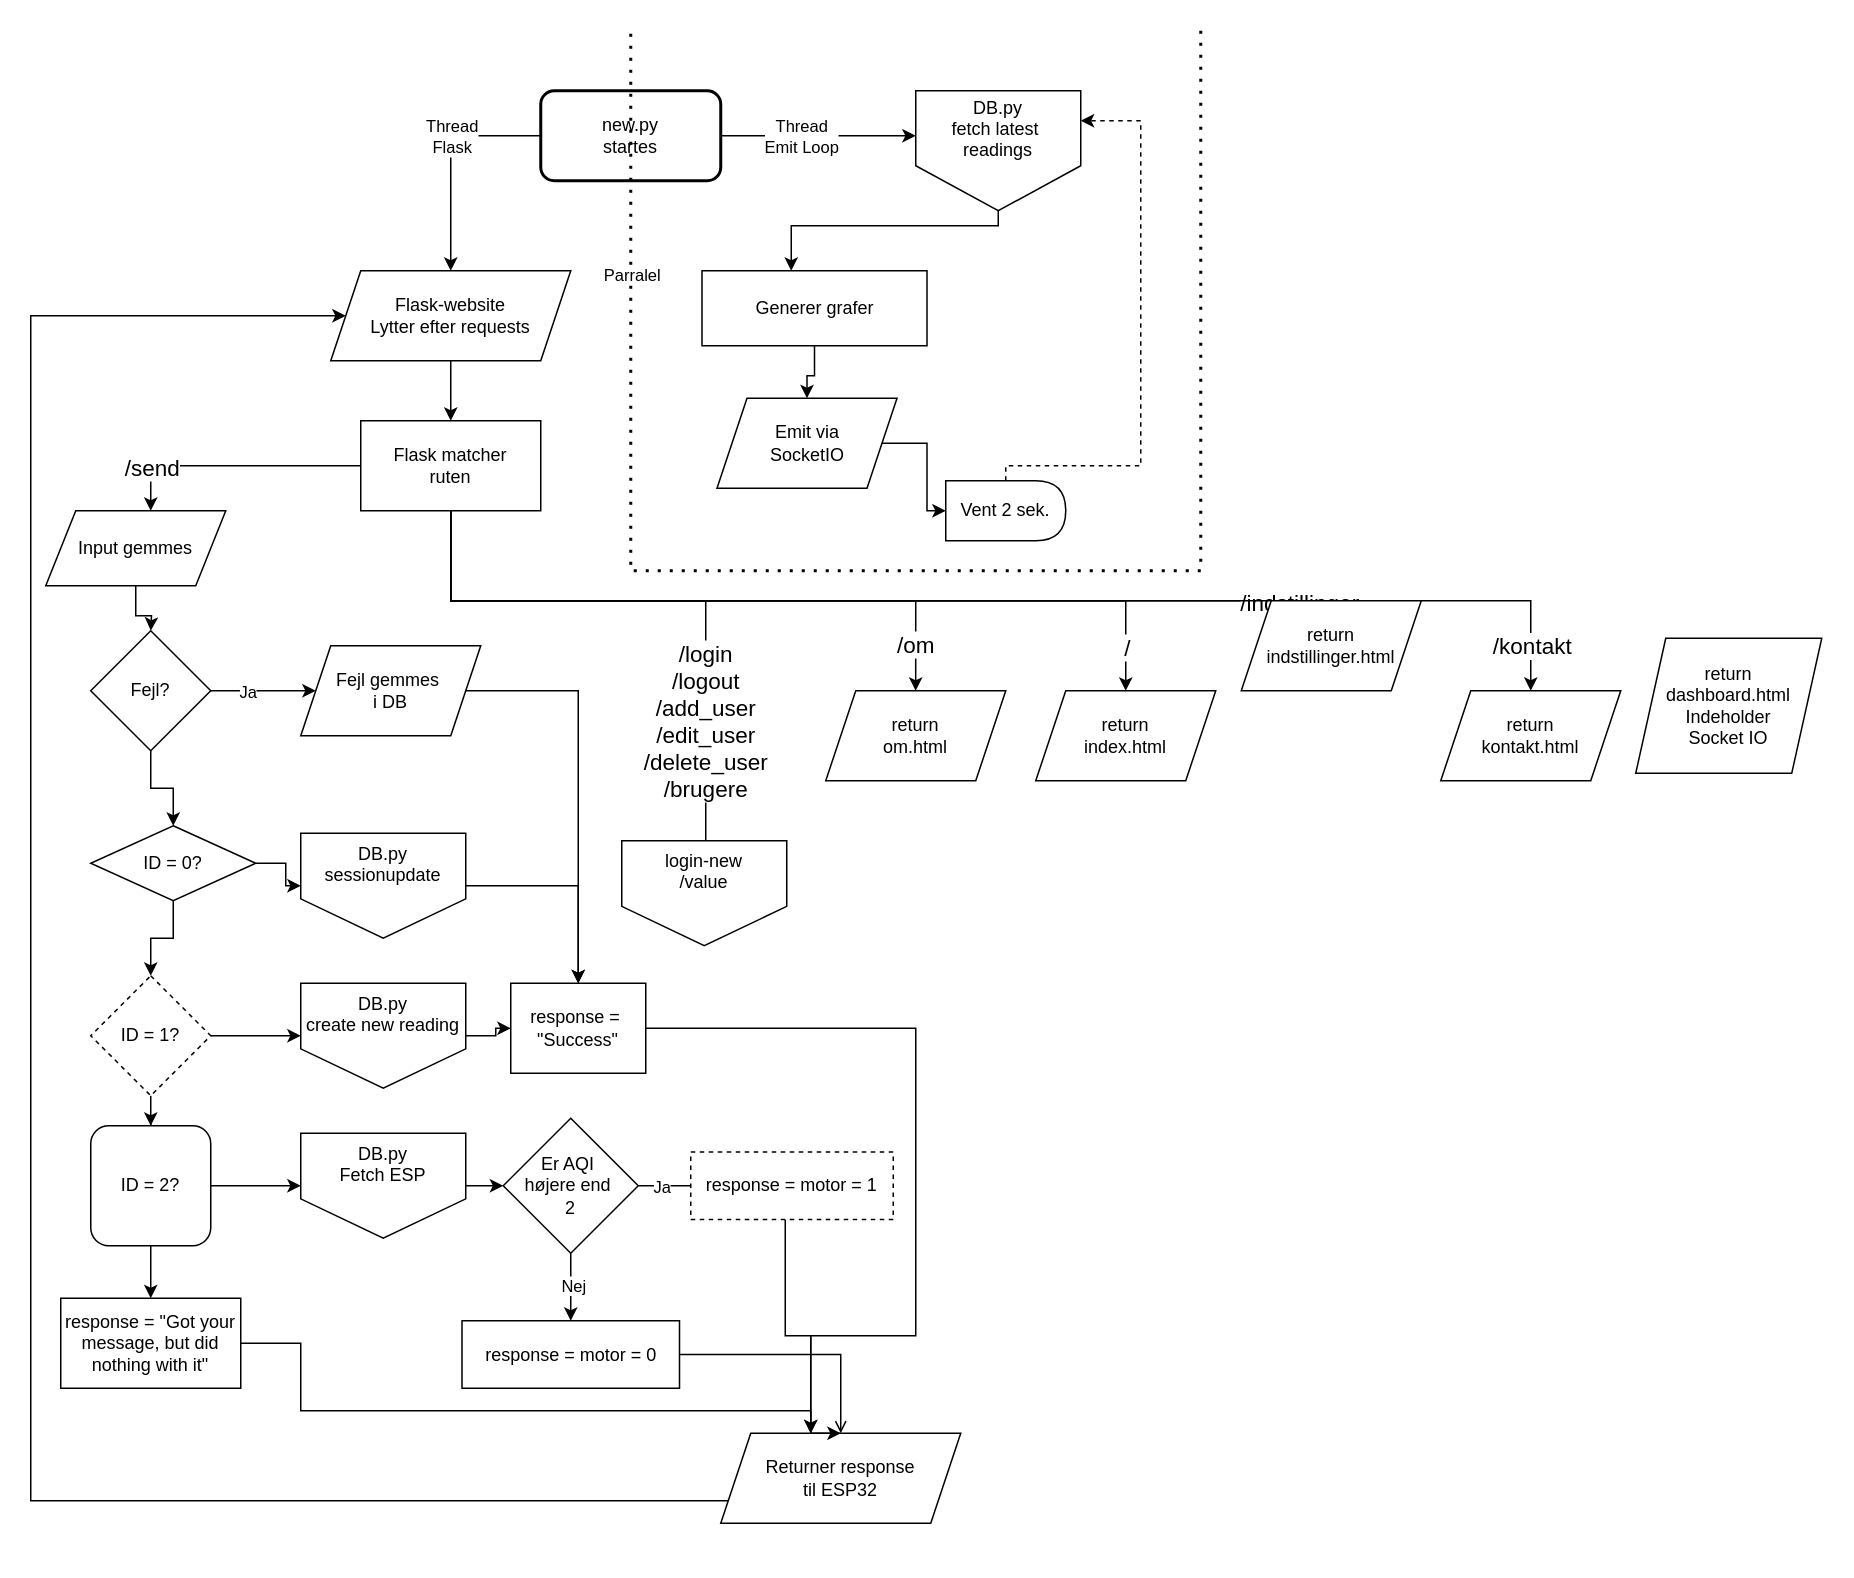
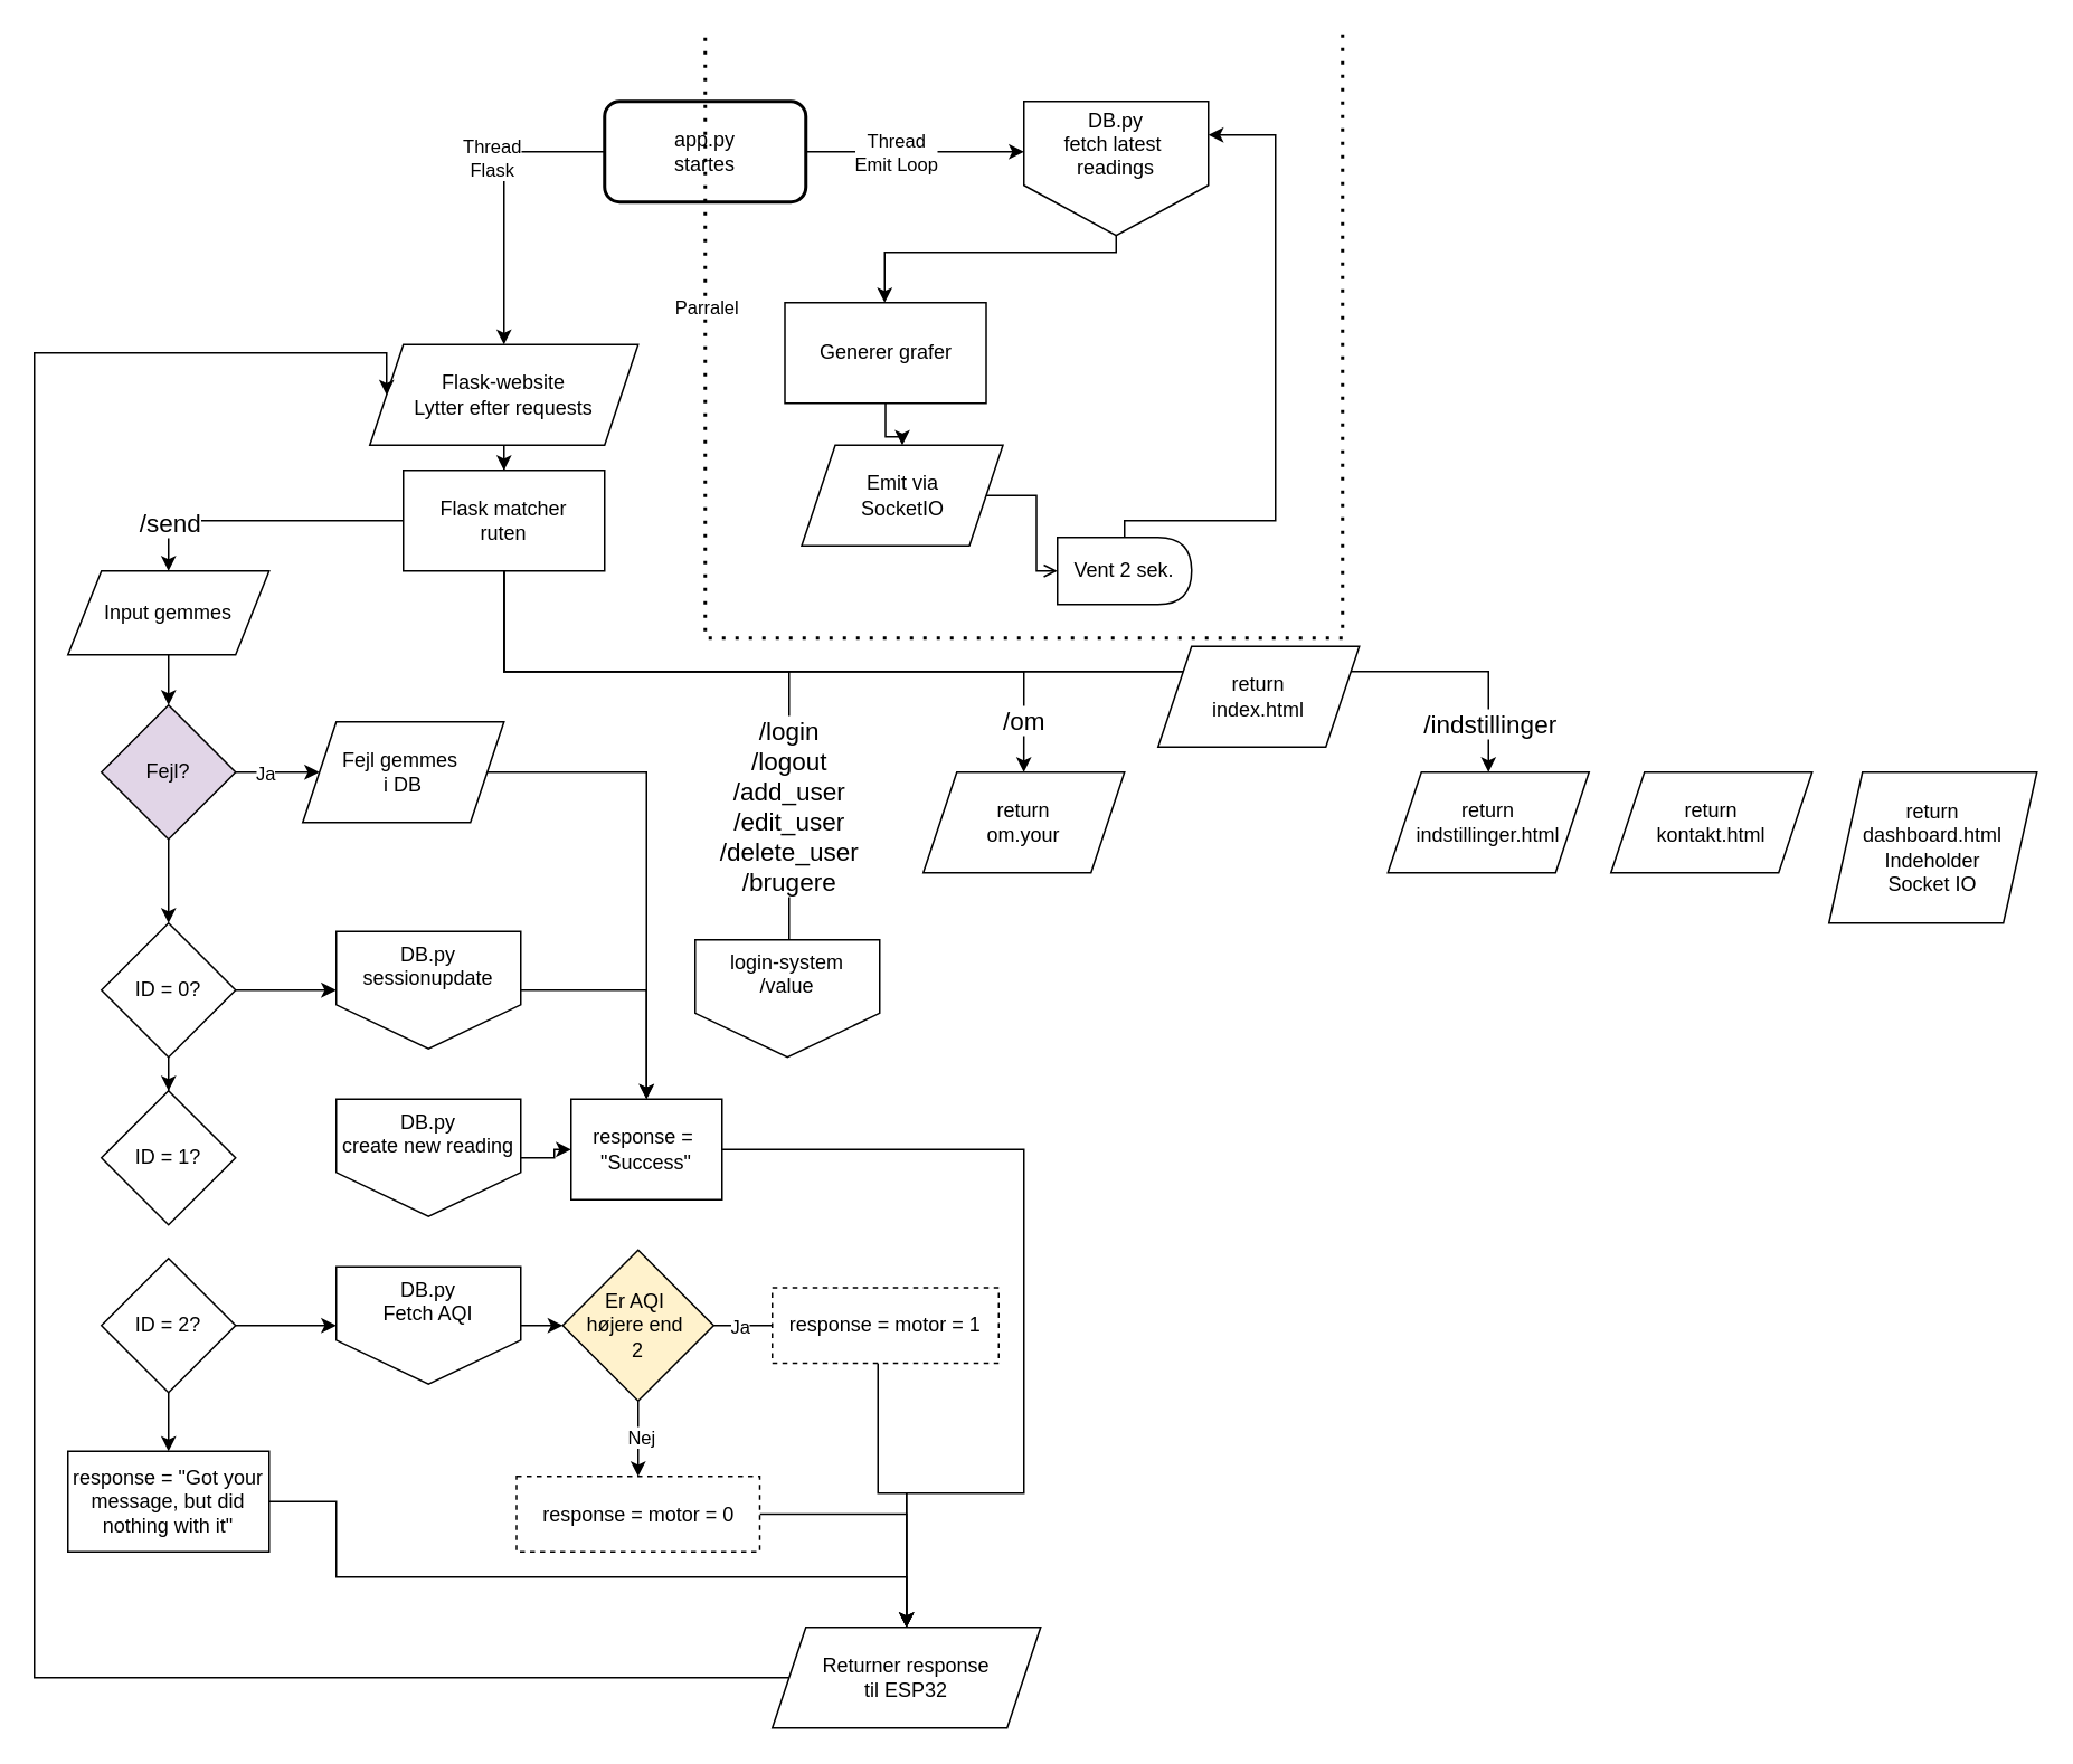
- <mxCell id="6" value="&lt;div&gt;new.py&lt;/div&gt;&lt;div&gt;startes&lt;/div&gt;" style="rounded=1;whiteSpace=wrap;html=1;strokeWidth=2;" vertex="1" parent="1"><mxGeometry x="360" y="60" width="120" height="60" as="geometry" /></mxCell>
+ <mxCell id="6" value="&lt;div&gt;app.py&lt;/div&gt;&lt;div&gt;startes&lt;/div&gt;" style="rounded=1;whiteSpace=wrap;html=1;strokeWidth=2;" vertex="1" parent="1"><mxGeometry x="360" y="60" width="120" height="60" as="geometry" /></mxCell>
- <mxCell id="69" value="Generer grafer" style="rounded=0;whiteSpace=wrap;html=1;" vertex="1" parent="1"><mxGeometry x="467.5" y="180" width="150" height="50" as="geometry" /></mxCell>
+ <mxCell id="69" value="Generer grafer" style="rounded=0;whiteSpace=wrap;html=1;" vertex="1" parent="1"><mxGeometry x="467.5" y="180" width="120" height="60" as="geometry" /></mxCell>
- <mxCell id="12" value="&lt;div&gt;Flask-website&lt;/div&gt;&lt;div&gt;Lytter efter requests&lt;/div&gt;" style="shape=parallelogram;perimeter=parallelogramPerimeter;whiteSpace=wrap;html=1;fixedSize=1;" vertex="1" parent="1"><mxGeometry x="220" y="180" width="160" height="60" as="geometry" /></mxCell>
+ <mxCell id="12" value="&lt;div&gt;Flask-website&lt;/div&gt;&lt;div&gt;Lytter efter requests&lt;/div&gt;" style="shape=parallelogram;perimeter=parallelogramPerimeter;whiteSpace=wrap;html=1;fixedSize=1;" vertex="1" parent="1"><mxGeometry x="220" y="205" width="160" height="60" as="geometry" /></mxCell>
- <mxCell id="64" value="" style="edgeStyle=orthogonalEdgeStyle;rounded=0;orthogonalLoop=1;jettySize=auto;html=1;entryX=1;entryY=0.25;entryDx=0;entryDy=0;dashed=1;" edge="1" parent="1" source="65" target="67"><mxGeometry relative="1" as="geometry"><mxPoint x="850" y="310" as="targetPoint" /><Array as="points"><mxPoint x="760" y="310" /><mxPoint x="760" y="80" /></Array></mxGeometry></mxCell>
+ <mxCell id="64" value="" style="edgeStyle=orthogonalEdgeStyle;rounded=0;orthogonalLoop=1;jettySize=auto;html=1;entryX=1;entryY=0.25;entryDx=0;entryDy=0;" edge="1" parent="1" source="65" target="67"><mxGeometry relative="1" as="geometry"><mxPoint x="850" y="310" as="targetPoint" /><Array as="points"><mxPoint x="760" y="310" /><mxPoint x="760" y="80" /></Array></mxGeometry></mxCell>
- <mxCell id="9" value="" style="edgeStyle=orthogonalEdgeStyle;rounded=0;orthogonalLoop=1;jettySize=auto;html=1;entryX=0;entryY=0.5;entryDx=0;entryDy=0;" edge="1" parent="1" source="10" target="65"><mxGeometry relative="1" as="geometry"><mxPoint x="630" y="190.043" as="targetPoint" /></mxGeometry></mxCell>
+ <mxCell id="9" value="" style="edgeStyle=orthogonalEdgeStyle;rounded=0;orthogonalLoop=1;jettySize=auto;html=1;entryX=0;entryY=0.5;entryDx=0;entryDy=0;endArrow=open;" edge="1" parent="1" source="10" target="65"><mxGeometry relative="1" as="geometry"><mxPoint x="630" y="190.043" as="targetPoint" /></mxGeometry></mxCell>
- <mxCell id="27" value="Input gemmes" style="shape=parallelogram;perimeter=parallelogramPerimeter;whiteSpace=wrap;html=1;fixedSize=1;" vertex="1" parent="1"><mxGeometry x="30" y="340" width="120" height="50" as="geometry" /></mxCell>
+ <mxCell id="27" value="Input gemmes" style="shape=parallelogram;perimeter=parallelogramPerimeter;whiteSpace=wrap;html=1;fixedSize=1;" vertex="1" parent="1"><mxGeometry x="40" y="340" width="120" height="50" as="geometry" /></mxCell>
- <mxCell id="21" value="" style="edgeStyle=orthogonalEdgeStyle;rounded=0;orthogonalLoop=1;jettySize=auto;html=1;entryX=0.5;entryY=0;entryDx=0;entryDy=0;" edge="1" parent="1" source="25" target="74"><mxGeometry relative="1" as="geometry"><Array as="points"><mxPoint x="300" y="400" /><mxPoint x="1020" y="400" /></Array></mxGeometry></mxCell>
- <mxCell id="22" value="&lt;font style=&quot;font-size: 15px;&quot;&gt;/kontakt&lt;/font&gt;" style="edgeLabel;html=1;align=center;verticalAlign=middle;resizable=0;points=[];" vertex="1" connectable="0" parent="21"><mxGeometry x="0.927" y="2" relative="1" as="geometry"><mxPoint x="-2" as="offset" /></mxGeometry></mxCell>
- <mxCell id="73" value="&lt;div&gt;return&lt;/div&gt;&lt;div&gt;indstillinger.html&lt;/div&gt;" style="shape=parallelogram;perimeter=parallelogramPerimeter;whiteSpace=wrap;html=1;fixedSize=1;" vertex="1" parent="1"><mxGeometry x="827" y="400" width="120" height="60" as="geometry" /></mxCell>
+ <mxCell id="73" value="&lt;div&gt;return&lt;/div&gt;&lt;div&gt;indstillinger.html&lt;/div&gt;" style="shape=parallelogram;perimeter=parallelogramPerimeter;whiteSpace=wrap;html=1;fixedSize=1;" vertex="1" parent="1"><mxGeometry x="827" y="460" width="120" height="60" as="geometry" /></mxCell>
- <mxCell id="31" value="Fejl?" style="rhombus;whiteSpace=wrap;html=1;" vertex="1" parent="1"><mxGeometry x="60" y="420" width="80" height="80" as="geometry" /></mxCell>
+ <mxCell id="31" value="Fejl?" style="rhombus;whiteSpace=wrap;html=1;fillColor=#e1d5e7;" vertex="1" parent="1"><mxGeometry x="60" y="420" width="80" height="80" as="geometry" /></mxCell>
- <mxCell id="33" value="&lt;div&gt;Fejl gemmes&amp;nbsp;&lt;/div&gt;&lt;div&gt;i DB&lt;/div&gt;" style="shape=parallelogram;perimeter=parallelogramPerimeter;whiteSpace=wrap;html=1;fixedSize=1;" vertex="1" parent="1"><mxGeometry x="200" y="430" width="120" height="60" as="geometry" /></mxCell>
+ <mxCell id="33" value="&lt;div&gt;Fejl gemmes&amp;nbsp;&lt;/div&gt;&lt;div&gt;i DB&lt;/div&gt;" style="shape=parallelogram;perimeter=parallelogramPerimeter;whiteSpace=wrap;html=1;fixedSize=1;" vertex="1" parent="1"><mxGeometry x="180" y="430" width="120" height="60" as="geometry" /></mxCell>
- <mxCell id="72" value="&lt;div&gt;return&lt;/div&gt;&lt;div&gt;dashboard.html&lt;/div&gt;&lt;div&gt;Indeholder &lt;br&gt;Socket IO&lt;/div&gt;" style="shape=parallelogram;perimeter=parallelogramPerimeter;whiteSpace=wrap;html=1;fixedSize=1;" vertex="1" parent="1"><mxGeometry x="1090" y="425" width="124" height="90" as="geometry" /></mxCell>
+ <mxCell id="72" value="&lt;div&gt;return&lt;/div&gt;&lt;div&gt;dashboard.html&lt;/div&gt;&lt;div&gt;Indeholder &lt;br&gt;Socket IO&lt;/div&gt;" style="shape=parallelogram;perimeter=parallelogramPerimeter;whiteSpace=wrap;html=1;fixedSize=1;" vertex="1" parent="1"><mxGeometry x="1090" y="460" width="124" height="90" as="geometry" /></mxCell>
- <mxCell id="71" value="&lt;div&gt;return&lt;/div&gt;&lt;div&gt;om.html&lt;/div&gt;" style="shape=parallelogram;perimeter=parallelogramPerimeter;whiteSpace=wrap;html=1;fixedSize=1;" vertex="1" parent="1"><mxGeometry x="550" y="460" width="120" height="60" as="geometry" /></mxCell>
+ <mxCell id="71" value="&lt;div&gt;return&lt;/div&gt;&lt;div&gt;om.your&lt;/div&gt;" style="shape=parallelogram;perimeter=parallelogramPerimeter;whiteSpace=wrap;html=1;fixedSize=1;" vertex="1" parent="1"><mxGeometry x="550" y="460" width="120" height="60" as="geometry" /></mxCell>
- <mxCell id="70" value="&lt;div&gt;return&lt;/div&gt;&lt;div&gt;index.html&lt;/div&gt;" style="shape=parallelogram;perimeter=parallelogramPerimeter;whiteSpace=wrap;html=1;fixedSize=1;" vertex="1" parent="1"><mxGeometry x="690" y="460" width="120" height="60" as="geometry" /></mxCell>
+ <mxCell id="70" value="&lt;div&gt;return&lt;/div&gt;&lt;div&gt;index.html&lt;/div&gt;" style="shape=parallelogram;perimeter=parallelogramPerimeter;whiteSpace=wrap;html=1;fixedSize=1;" vertex="1" parent="1"><mxGeometry x="690" y="385" width="120" height="60" as="geometry" /></mxCell>
- <mxCell id="36" value="ID = 0?" style="rhombus;whiteSpace=wrap;html=1;" vertex="1" parent="1"><mxGeometry x="60" y="550" width="110" height="50" as="geometry" /></mxCell>
+ <mxCell id="36" value="ID = 0?" style="rhombus;whiteSpace=wrap;html=1;" vertex="1" parent="1"><mxGeometry x="60" y="550" width="80" height="80" as="geometry" /></mxCell>
- <mxCell id="75" value="&lt;div&gt;login-new&lt;/div&gt;&lt;div&gt;/value&lt;/div&gt;&lt;div&gt;&lt;br&gt;&lt;/div&gt;&lt;div&gt;&lt;br&gt;&lt;/div&gt;" style="shape=offPageConnector;whiteSpace=wrap;html=1;" vertex="1" parent="1"><mxGeometry x="414" y="560" width="110" height="70" as="geometry" /></mxCell>
+ <mxCell id="75" value="&lt;div&gt;login-system&lt;/div&gt;&lt;div&gt;/value&lt;/div&gt;&lt;div&gt;&lt;br&gt;&lt;/div&gt;&lt;div&gt;&lt;br&gt;&lt;/div&gt;" style="shape=offPageConnector;whiteSpace=wrap;html=1;" vertex="1" parent="1"><mxGeometry x="414" y="560" width="110" height="70" as="geometry" /></mxCell>
- <mxCell id="41" value="ID = 1?" style="rhombus;whiteSpace=wrap;html=1;dashed=1;" vertex="1" parent="1"><mxGeometry x="60" y="650" width="80" height="80" as="geometry" /></mxCell>
+ <mxCell id="41" value="ID = 1?" style="rhombus;whiteSpace=wrap;html=1;" vertex="1" parent="1"><mxGeometry x="60" y="650" width="80" height="80" as="geometry" /></mxCell>
- <mxCell id="39" value="" style="edgeStyle=orthogonalEdgeStyle;rounded=0;orthogonalLoop=1;jettySize=auto;html=1;" edge="1" parent="1" source="41" target="43"><mxGeometry relative="1" as="geometry" /></mxCell>
- <mxCell id="40" value="" style="edgeStyle=orthogonalEdgeStyle;rounded=0;orthogonalLoop=1;jettySize=auto;html=1;" edge="1" parent="1" source="41" target="46"><mxGeometry relative="1" as="geometry" /></mxCell>
- <mxCell id="46" value="ID = 2?" style="whiteSpace=wrap;html=1;rounded=1;" vertex="1" parent="1"><mxGeometry x="60" y="750" width="80" height="80" as="geometry" /></mxCell>
+ <mxCell id="46" value="ID = 2?" style="rhombus;whiteSpace=wrap;html=1;" vertex="1" parent="1"><mxGeometry x="60" y="750" width="80" height="80" as="geometry" /></mxCell>
- <mxCell id="48" value="&lt;div&gt;DB.py&lt;/div&gt;&lt;div&gt;Fetch ESP&lt;/div&gt;&lt;div&gt;&lt;br&gt;&lt;/div&gt;&lt;div&gt;&lt;br&gt;&lt;/div&gt;" style="shape=offPageConnector;whiteSpace=wrap;html=1;" vertex="1" parent="1"><mxGeometry x="200" y="755" width="110" height="70" as="geometry" /></mxCell>
+ <mxCell id="48" value="&lt;div&gt;DB.py&lt;/div&gt;&lt;div&gt;Fetch AQI&lt;/div&gt;&lt;div&gt;&lt;br&gt;&lt;/div&gt;&lt;div&gt;&lt;br&gt;&lt;/div&gt;" style="shape=offPageConnector;whiteSpace=wrap;html=1;" vertex="1" parent="1"><mxGeometry x="200" y="755" width="110" height="70" as="geometry" /></mxCell>
- <mxCell id="59" value="&lt;div&gt;Er AQI&amp;nbsp;&lt;/div&gt;&lt;div&gt;højere end&amp;nbsp;&lt;/div&gt;&lt;div&gt;2&lt;/div&gt;" style="rhombus;whiteSpace=wrap;html=1;" vertex="1" parent="1"><mxGeometry x="335" y="745" width="90" height="90" as="geometry" /></mxCell>
+ <mxCell id="59" value="&lt;div&gt;Er AQI&amp;nbsp;&lt;/div&gt;&lt;div&gt;højere end&amp;nbsp;&lt;/div&gt;&lt;div&gt;2&lt;/div&gt;" style="rhombus;whiteSpace=wrap;html=1;fillColor=#fff2cc;" vertex="1" parent="1"><mxGeometry x="335" y="745" width="90" height="90" as="geometry" /></mxCell>
- <mxCell id="61" value="response = motor = 0" style="whiteSpace=wrap;html=1;" vertex="1" parent="1"><mxGeometry x="307.5" y="880" width="145" height="45" as="geometry" /></mxCell>
+ <mxCell id="61" value="response = motor = 0" style="whiteSpace=wrap;html=1;dashed=1;" vertex="1" parent="1"><mxGeometry x="307.5" y="880" width="145" height="45" as="geometry" /></mxCell>
- <mxCell id="52" value="&lt;div&gt;Returner response&lt;/div&gt;&lt;div&gt;til ESP32&lt;/div&gt;" style="shape=parallelogram;perimeter=parallelogramPerimeter;whiteSpace=wrap;html=1;fixedSize=1;" vertex="1" parent="1"><mxGeometry x="480" y="955" width="160" height="60" as="geometry" /></mxCell>
+ <mxCell id="52" value="&lt;div&gt;Returner response&lt;/div&gt;&lt;div&gt;til ESP32&lt;/div&gt;" style="shape=parallelogram;perimeter=parallelogramPerimeter;whiteSpace=wrap;html=1;fixedSize=1;" vertex="1" parent="1"><mxGeometry x="460" y="970" width="160" height="60" as="geometry" /></mxCell>
